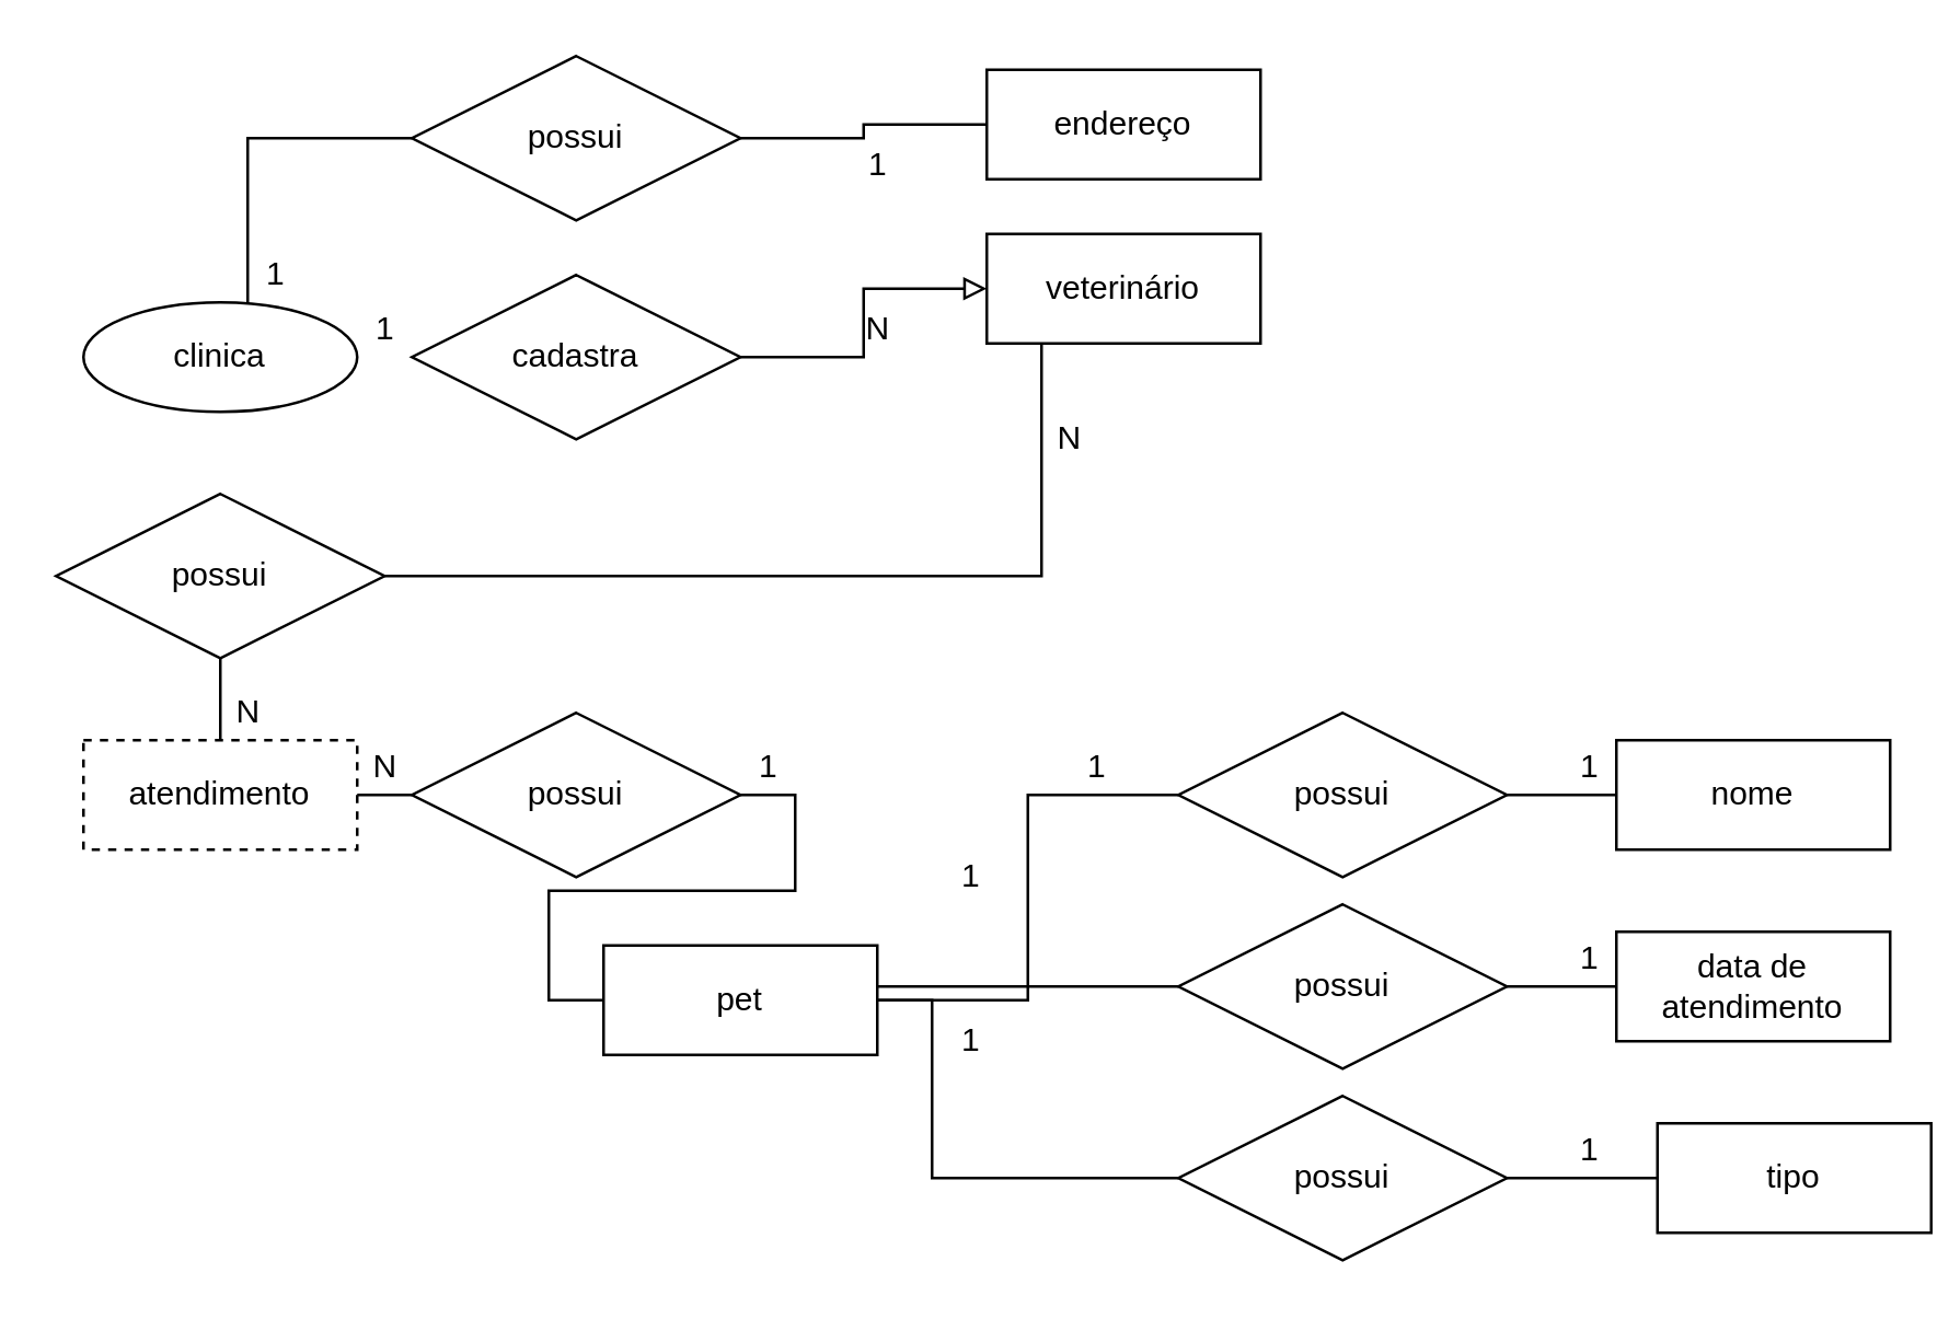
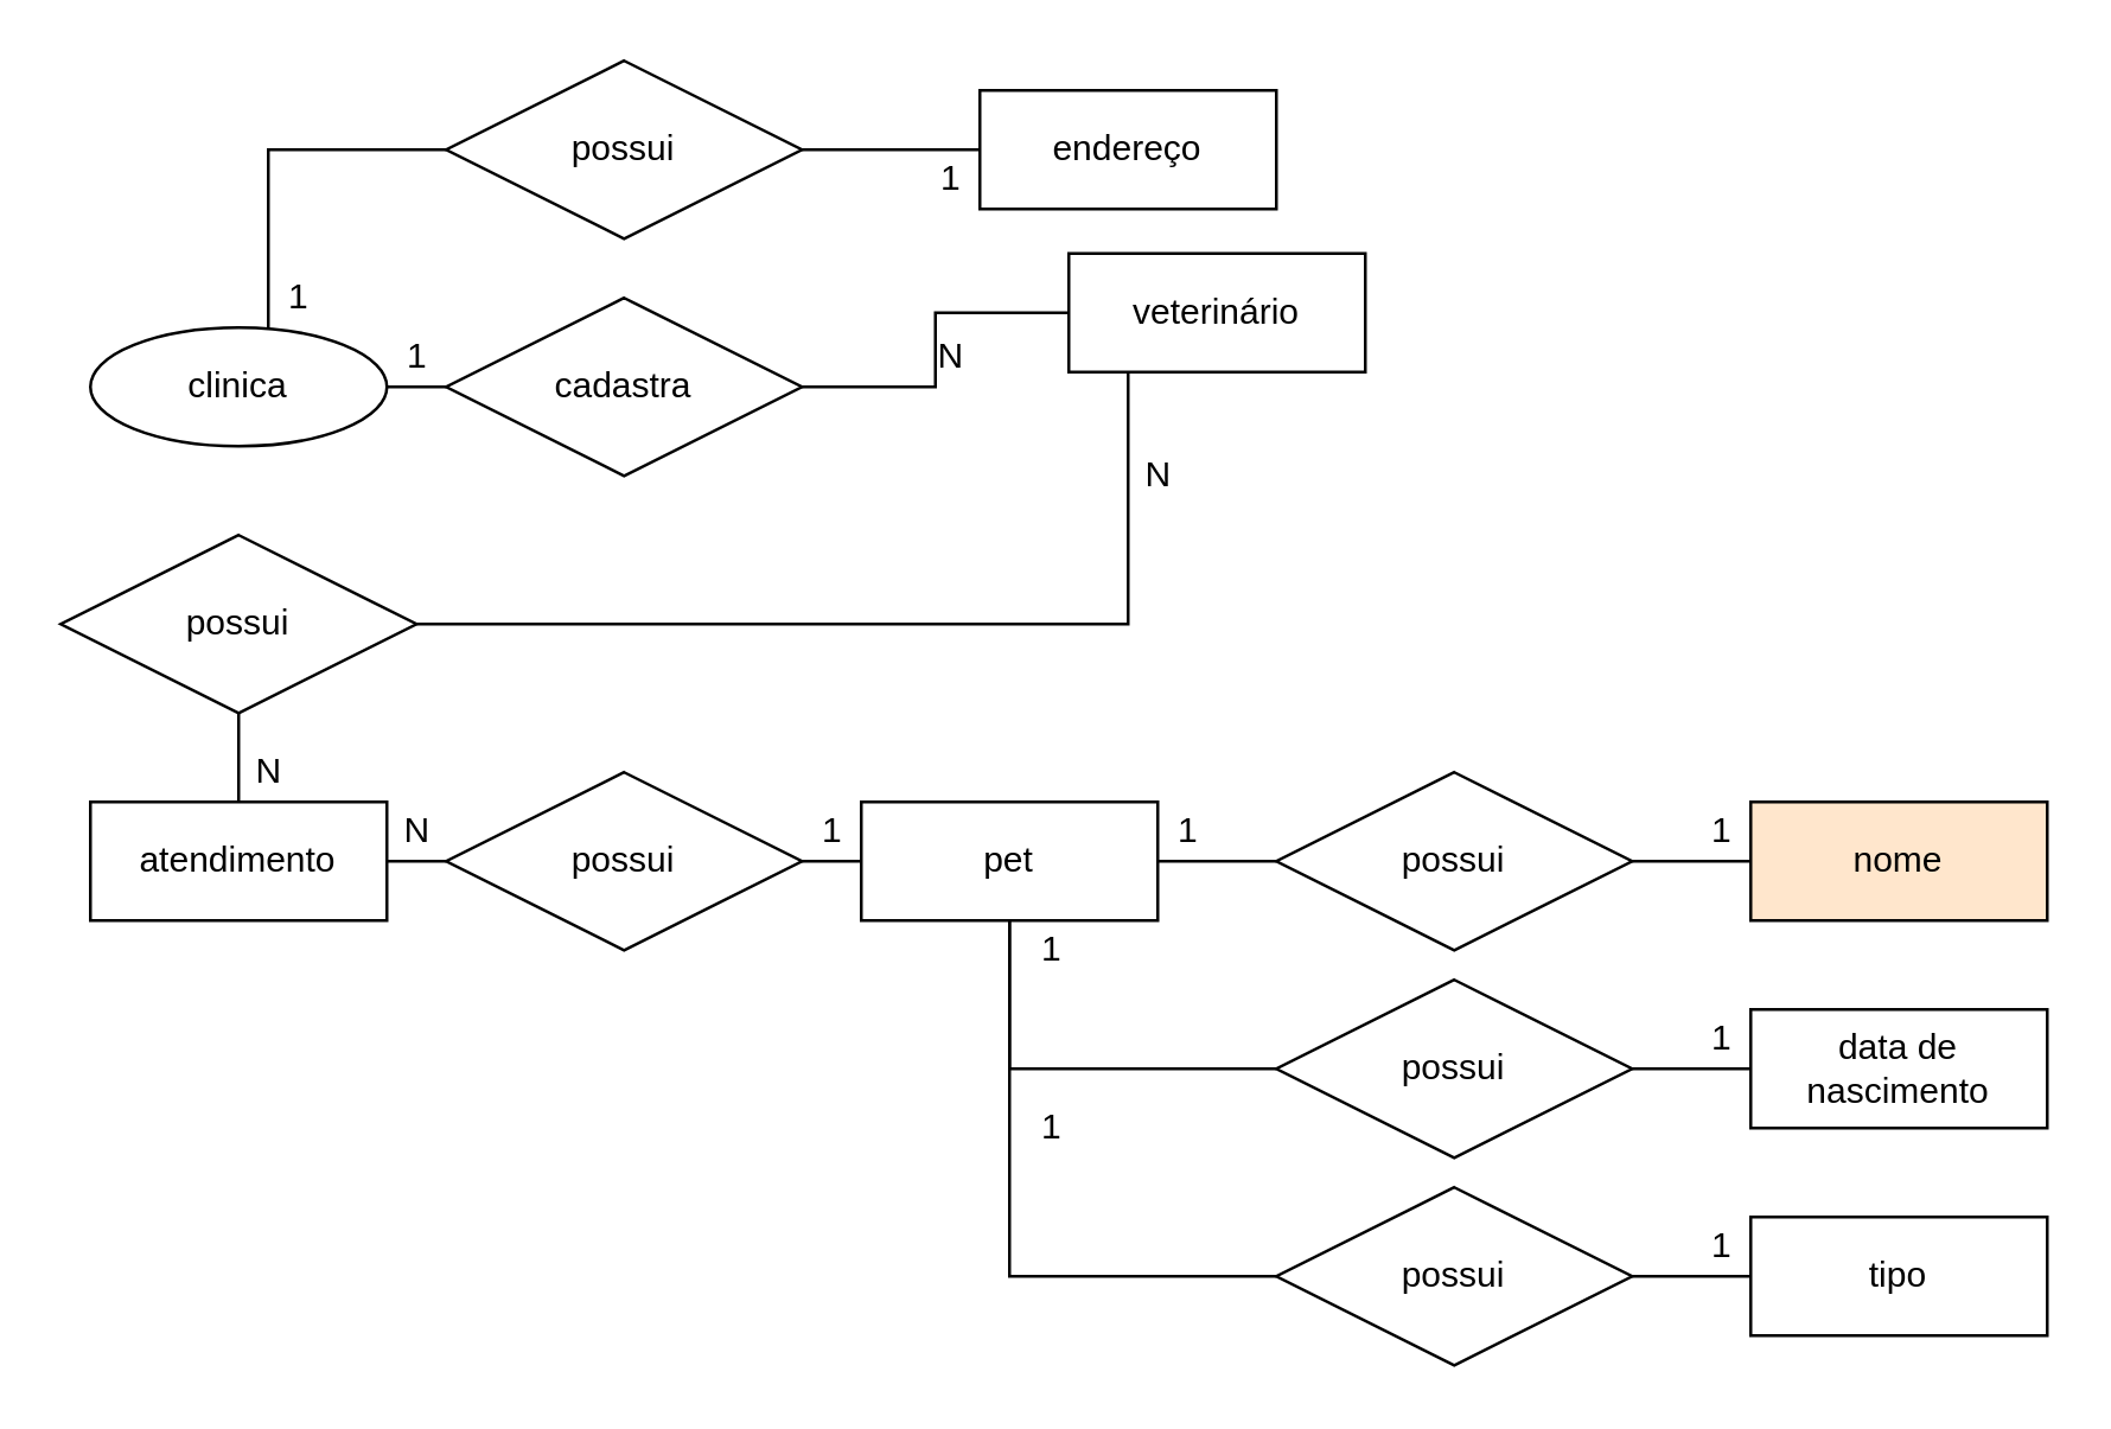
- <mxCell id="7" value="endereço" style="whiteSpace=wrap;html=1;align=center;" vertex="1" parent="1"><mxGeometry x="360" y="25" width="100" height="40" as="geometry" /></mxCell>
+ <mxCell id="7" value="endereço" style="whiteSpace=wrap;html=1;align=center;" vertex="1" parent="1"><mxGeometry x="330" y="30" width="100" height="40" as="geometry" /></mxCell>
- <mxCell id="39" style="edgeStyle=orthogonalEdgeStyle;rounded=0;orthogonalLoop=1;jettySize=auto;html=1;endArrow=block;endFill=0;entryX=0;entryY=0.5;entryDx=0;entryDy=0;" edge="1" parent="1" source="40" target="35"><mxGeometry relative="1" as="geometry"><mxPoint x="330" y="130" as="targetPoint" /><Array as="points" /></mxGeometry></mxCell>
+ <mxCell id="39" style="edgeStyle=orthogonalEdgeStyle;rounded=0;orthogonalLoop=1;jettySize=auto;html=1;endArrow=none;endFill=0;entryX=0;entryY=0.5;entryDx=0;entryDy=0;" edge="1" parent="1" source="40" target="35"><mxGeometry relative="1" as="geometry"><mxPoint x="330" y="130" as="targetPoint" /><Array as="points" /></mxGeometry></mxCell>
+ <mxCell id="3" style="edgeStyle=orthogonalEdgeStyle;rounded=0;orthogonalLoop=1;jettySize=auto;html=1;entryX=0;entryY=0.5;entryDx=0;entryDy=0;endArrow=none;endFill=0;" edge="1" parent="1" source="4" target="40"><mxGeometry relative="1" as="geometry" /></mxCell>
- <mxCell id="27" value="atendimento" style="whiteSpace=wrap;html=1;align=center;dashed=1;" vertex="1" parent="1"><mxGeometry x="30" y="270" width="100" height="40" as="geometry" /></mxCell>
+ <mxCell id="27" value="atendimento" style="whiteSpace=wrap;html=1;align=center;" vertex="1" parent="1"><mxGeometry x="30" y="270" width="100" height="40" as="geometry" /></mxCell>
- <mxCell id="17" value="nome" style="whiteSpace=wrap;html=1;align=center;" vertex="1" parent="1"><mxGeometry x="590" y="270" width="100" height="40" as="geometry" /></mxCell>
+ <mxCell id="17" value="nome" style="whiteSpace=wrap;html=1;align=center;fillColor=#ffe6cc;" vertex="1" parent="1"><mxGeometry x="590" y="270" width="100" height="40" as="geometry" /></mxCell>
- <mxCell id="24" value="data de atendimento" style="whiteSpace=wrap;html=1;align=center;" vertex="1" parent="1"><mxGeometry x="590" y="340" width="100" height="40" as="geometry" /></mxCell>
+ <mxCell id="24" value="data de nascimento" style="whiteSpace=wrap;html=1;align=center;" vertex="1" parent="1"><mxGeometry x="590" y="340" width="100" height="40" as="geometry" /></mxCell>
- <mxCell id="14" value="pet" style="whiteSpace=wrap;html=1;align=center;" vertex="1" parent="1"><mxGeometry x="220" y="345" width="100" height="40" as="geometry" /></mxCell>
+ <mxCell id="14" value="pet" style="whiteSpace=wrap;html=1;align=center;" vertex="1" parent="1"><mxGeometry x="290" y="270" width="100" height="40" as="geometry" /></mxCell>
- <mxCell id="25" value="tipo" style="whiteSpace=wrap;html=1;align=center;" vertex="1" parent="1"><mxGeometry x="605" y="410" width="100" height="40" as="geometry" /></mxCell>
+ <mxCell id="25" value="tipo" style="whiteSpace=wrap;html=1;align=center;" vertex="1" parent="1"><mxGeometry x="590" y="410" width="100" height="40" as="geometry" /></mxCell>
